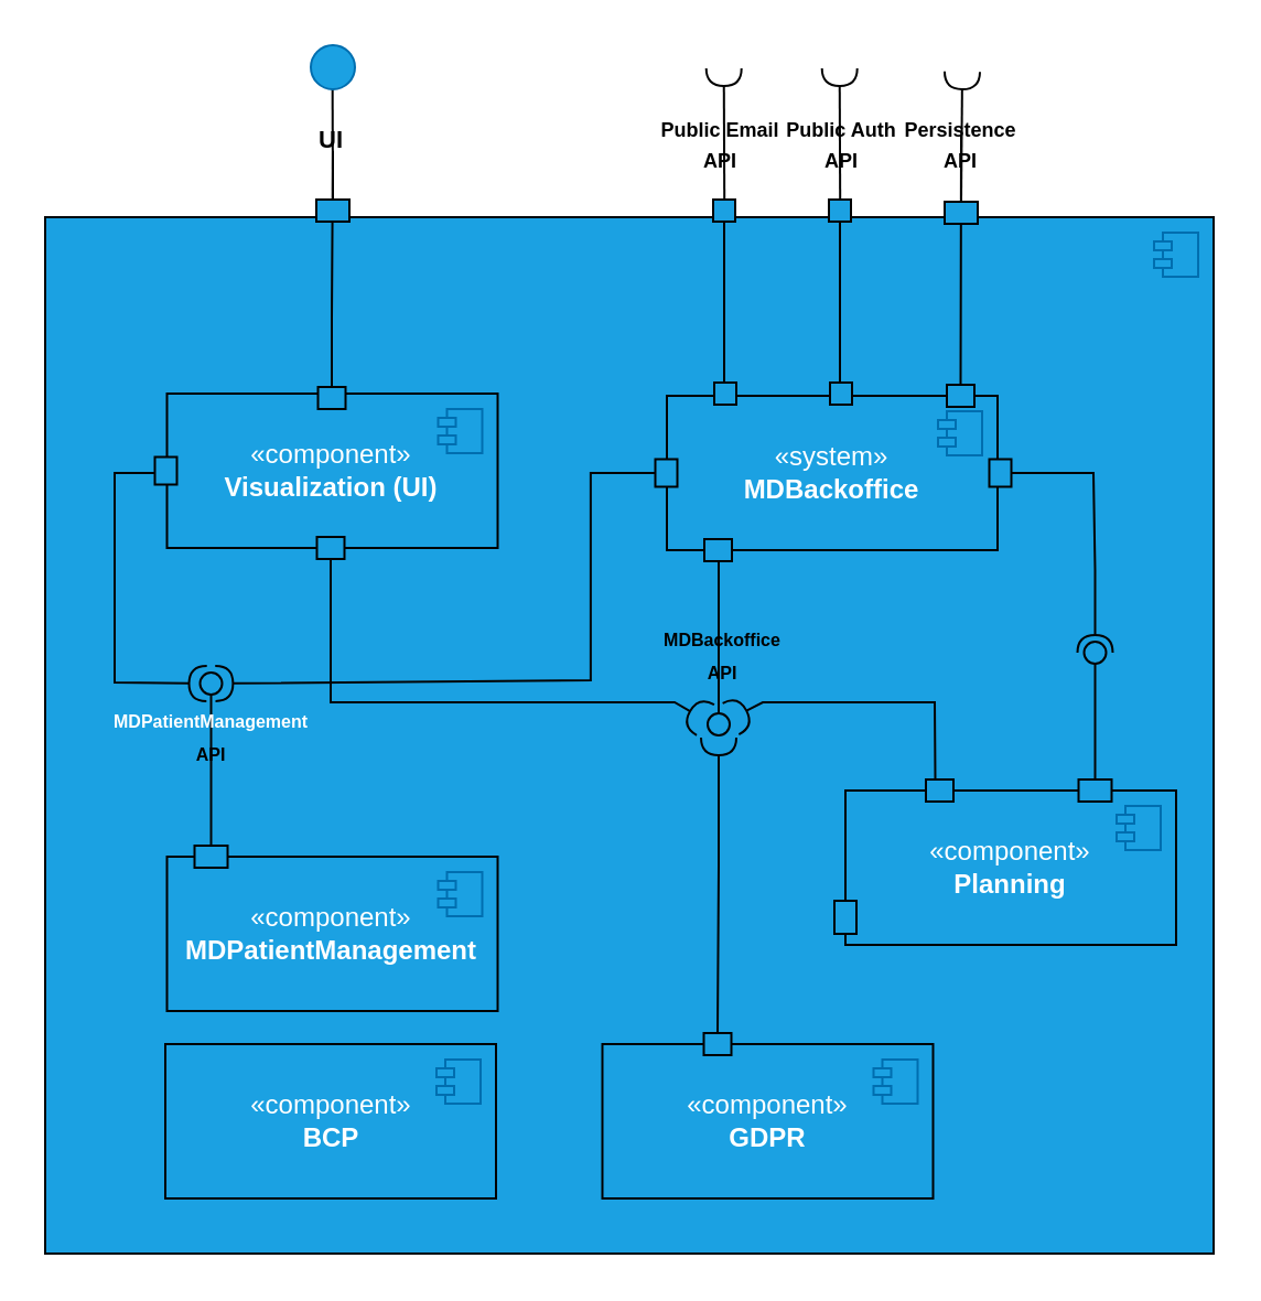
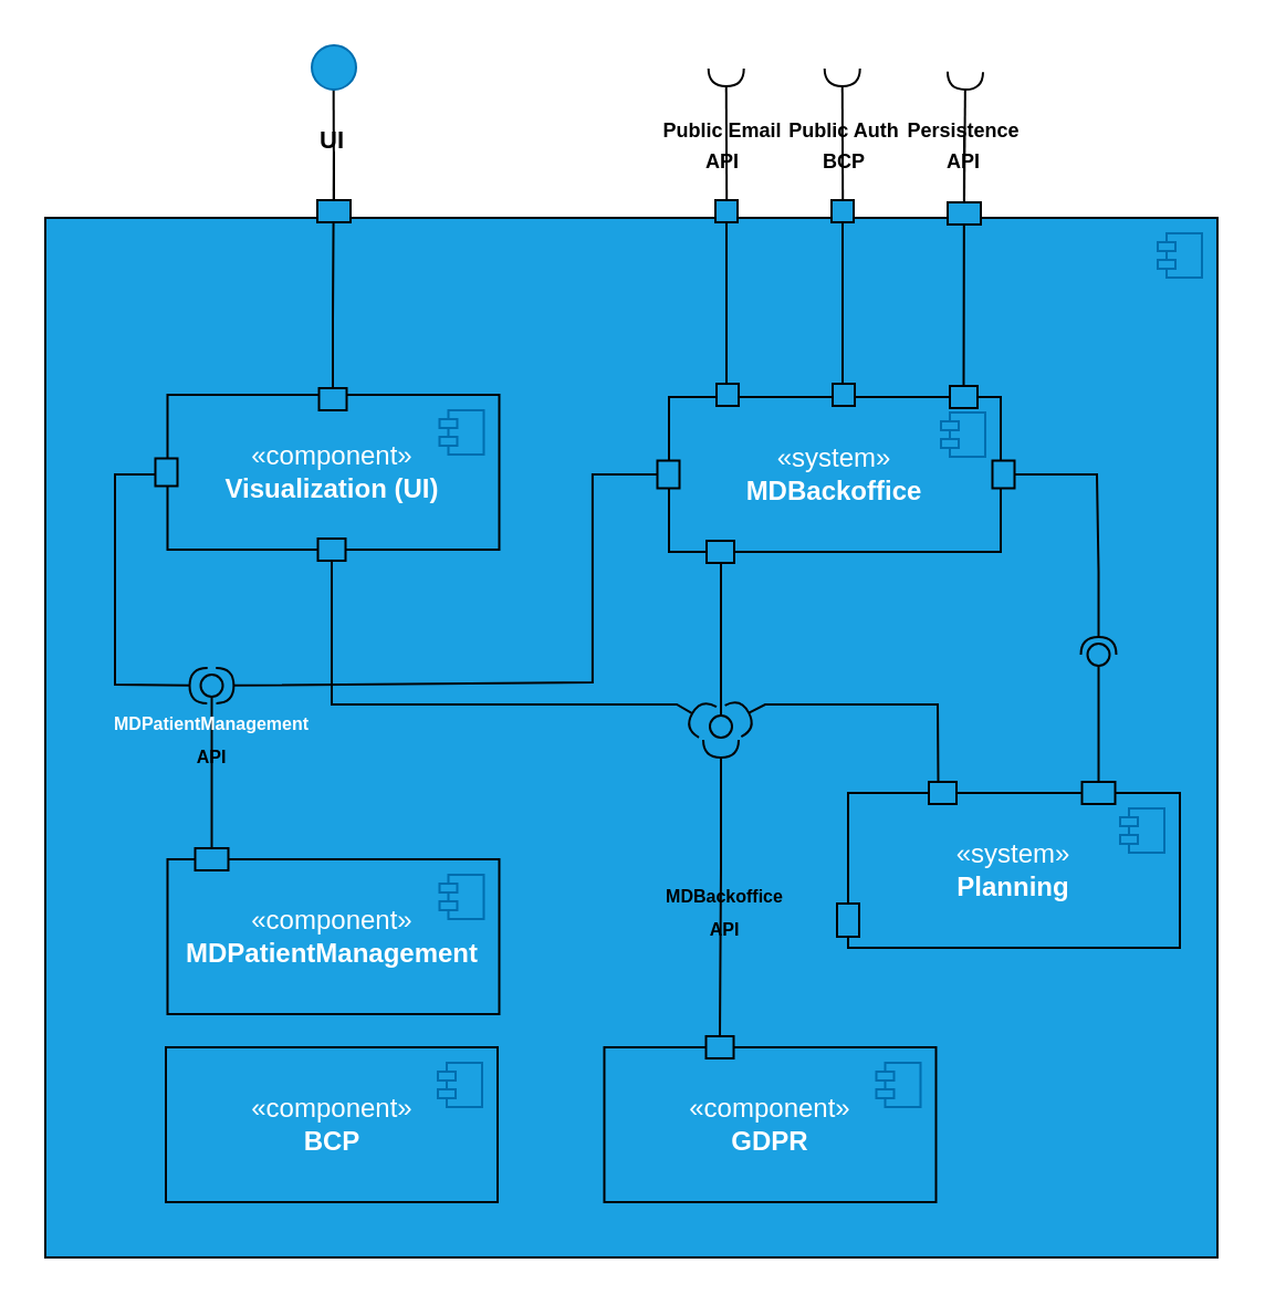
- <mxCell id="66" value="&lt;font style=&quot;font-size: 9px;&quot;&gt;Public Auth&lt;/font&gt;&lt;div&gt;&lt;font style=&quot;font-size: 9px;&quot;&gt;API&lt;/font&gt;&lt;/div&gt;" style="edgeLabel;html=1;align=center;verticalAlign=middle;resizable=0;points=[];labelBackgroundColor=none;fontStyle=1;movable=0;rotatable=0;deletable=0;editable=0;locked=1;connectable=0;" parent="1" vertex="1" connectable="0"><mxGeometry x="378.5" y="62.999" as="geometry"><mxPoint x="2" y="2" as="offset" /></mxGeometry></mxCell>
+ <mxCell id="66" value="&lt;font style=&quot;font-size: 9px;&quot;&gt;Public Auth&lt;/font&gt;&lt;div&gt;&lt;font style=&quot;font-size: 9px;&quot;&gt;BCP&lt;/font&gt;&lt;/div&gt;" style="edgeLabel;html=1;align=center;verticalAlign=middle;resizable=0;points=[];labelBackgroundColor=none;fontStyle=1;movable=0;rotatable=0;deletable=0;editable=0;locked=1;connectable=0;" parent="1" vertex="1" connectable="0"><mxGeometry x="378.5" y="62.999" as="geometry"><mxPoint x="2" y="2" as="offset" /></mxGeometry></mxCell>
- <mxCell id="63" value="&lt;div&gt;&lt;font style=&quot;font-size: 8px;&quot;&gt;MDBackoffice&lt;/font&gt;&lt;/div&gt;&lt;div&gt;&lt;font style=&quot;font-size: 8px;&quot;&gt;API&lt;/font&gt;&lt;/div&gt;" style="text;align=center;fontStyle=1;verticalAlign=middle;spacingLeft=3;spacingRight=3;strokeColor=none;rotatable=0;points=[[0,0.5],[1,0.5]];portConstraint=eastwest;html=1;movable=0;resizable=0;deletable=0;editable=0;locked=1;connectable=0;" parent="1" vertex="1"><mxGeometry x="303.5" y="283" width="46" height="26" as="geometry" /></mxCell>
+ <mxCell id="63" value="&lt;div&gt;&lt;font style=&quot;font-size: 8px;&quot;&gt;MDBackoffice&lt;/font&gt;&lt;/div&gt;&lt;div&gt;&lt;font style=&quot;font-size: 8px;&quot;&gt;API&lt;/font&gt;&lt;/div&gt;" style="text;align=center;fontStyle=1;verticalAlign=middle;spacingLeft=3;spacingRight=3;strokeColor=none;rotatable=0;points=[[0,0.5],[1,0.5]];portConstraint=eastwest;html=1;movable=0;resizable=0;deletable=0;editable=0;locked=1;connectable=0;" parent="1" vertex="1"><mxGeometry x="303.5" y="398" width="46" height="26" as="geometry" /></mxCell>
- <mxCell id="6" value="«component»&lt;br&gt;&lt;b&gt;Planning&lt;/b&gt;" style="html=1;dropTarget=0;whiteSpace=wrap;fillColor=#1ba1e2;fontColor=#ffffff;strokeColor=#000000;movable=0;resizable=0;rotatable=0;deletable=0;editable=0;locked=1;connectable=0;" parent="5" vertex="1"><mxGeometry y="10" width="150" height="70" as="geometry" /></mxCell>
+ <mxCell id="6" value="«system»&lt;br&gt;&lt;b&gt;Planning&lt;/b&gt;" style="html=1;dropTarget=0;whiteSpace=wrap;fillColor=#1ba1e2;fontColor=#ffffff;strokeColor=#000000;movable=0;resizable=0;rotatable=0;deletable=0;editable=0;locked=1;connectable=0;" parent="5" vertex="1"><mxGeometry y="10" width="150" height="70" as="geometry" /></mxCell>
